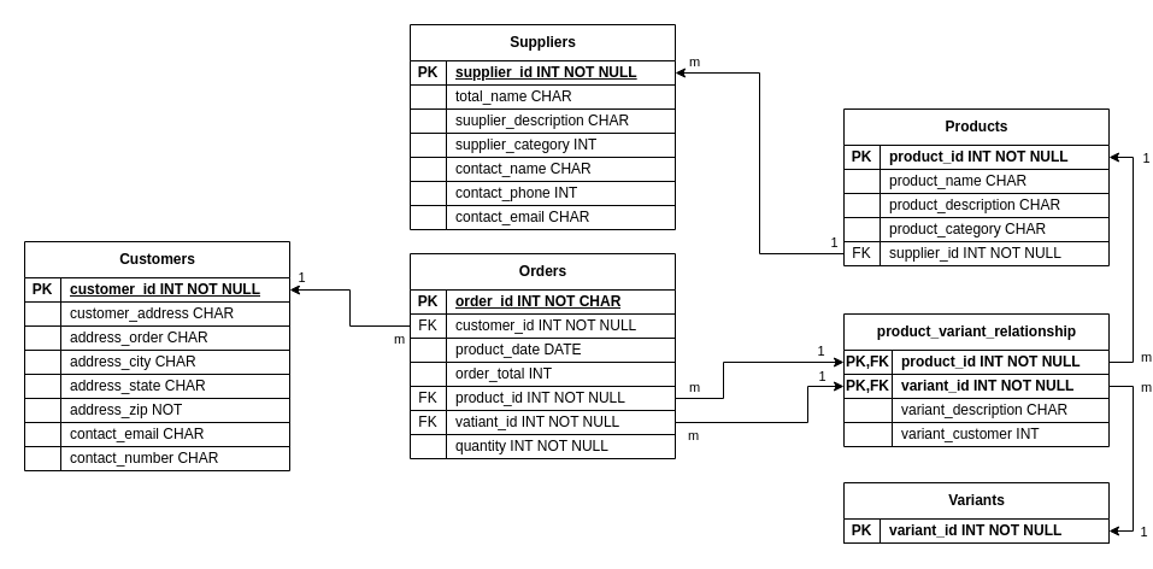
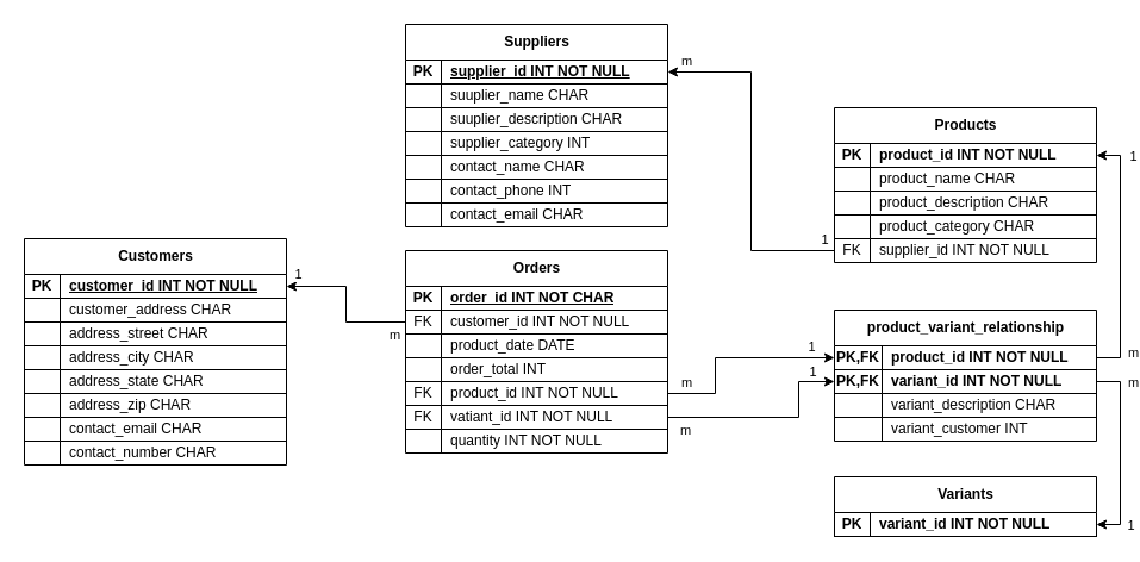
- <mxCell id="63" value="total_name CHAR&amp;nbsp;" style="shape=partialRectangle;connectable=0;fillColor=none;top=0;left=0;bottom=0;right=0;align=left;spacingLeft=6;overflow=hidden;whiteSpace=wrap;html=1;" vertex="1" parent="61"><mxGeometry x="30" width="190" height="20" as="geometry"><mxRectangle width="190" height="20" as="alternateBounds" /></mxGeometry></mxCell>
+ <mxCell id="63" value="suuplier_name CHAR&amp;nbsp;" style="shape=partialRectangle;connectable=0;fillColor=none;top=0;left=0;bottom=0;right=0;align=left;spacingLeft=6;overflow=hidden;whiteSpace=wrap;html=1;" vertex="1" parent="61"><mxGeometry x="30" width="190" height="20" as="geometry"><mxRectangle width="190" height="20" as="alternateBounds" /></mxGeometry></mxCell>
- <mxCell id="88" value="address_order CHAR" style="shape=partialRectangle;connectable=0;fillColor=none;top=0;left=0;bottom=0;right=0;align=left;spacingLeft=6;overflow=hidden;whiteSpace=wrap;html=1;" vertex="1" parent="86"><mxGeometry x="30" width="190" height="20" as="geometry"><mxRectangle width="190" height="20" as="alternateBounds" /></mxGeometry></mxCell>
+ <mxCell id="88" value="address_street CHAR" style="shape=partialRectangle;connectable=0;fillColor=none;top=0;left=0;bottom=0;right=0;align=left;spacingLeft=6;overflow=hidden;whiteSpace=wrap;html=1;" vertex="1" parent="86"><mxGeometry x="30" width="190" height="20" as="geometry"><mxRectangle width="190" height="20" as="alternateBounds" /></mxGeometry></mxCell>
- <mxCell id="97" value="address_zip NOT" style="shape=partialRectangle;connectable=0;fillColor=none;top=0;left=0;bottom=0;right=0;align=left;spacingLeft=6;overflow=hidden;whiteSpace=wrap;html=1;" vertex="1" parent="95"><mxGeometry x="30" width="190" height="20" as="geometry"><mxRectangle width="190" height="20" as="alternateBounds" /></mxGeometry></mxCell>
+ <mxCell id="97" value="address_zip CHAR" style="shape=partialRectangle;connectable=0;fillColor=none;top=0;left=0;bottom=0;right=0;align=left;spacingLeft=6;overflow=hidden;whiteSpace=wrap;html=1;" vertex="1" parent="95"><mxGeometry x="30" width="190" height="20" as="geometry"><mxRectangle width="190" height="20" as="alternateBounds" /></mxGeometry></mxCell>
